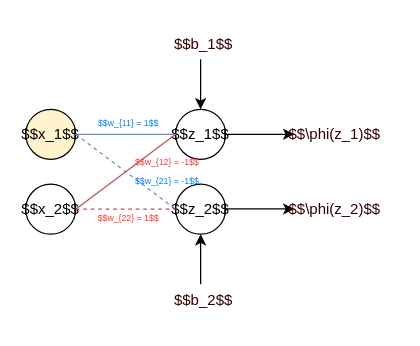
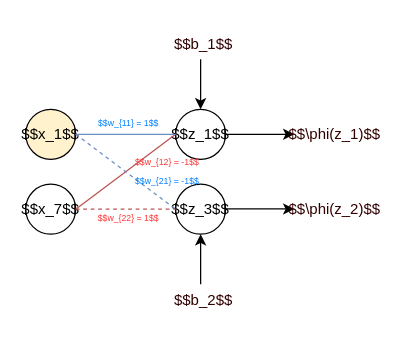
- <mxCell id="3" value="$$x_2$$" style="ellipse;whiteSpace=wrap;html=1;aspect=fixed;" parent="1" vertex="1"><mxGeometry x="20" y="147" width="40" height="40" as="geometry" /></mxCell>
+ <mxCell id="3" value="$$x_7$$" style="ellipse;whiteSpace=wrap;html=1;aspect=fixed;" parent="1" vertex="1"><mxGeometry x="20" y="147" width="40" height="40" as="geometry" /></mxCell>
- <mxCell id="5" value="$$z_2$$" style="ellipse;whiteSpace=wrap;html=1;aspect=fixed;" parent="1" vertex="1"><mxGeometry x="140" y="147" width="40" height="40" as="geometry" /></mxCell>
+ <mxCell id="5" value="$$z_3$$" style="ellipse;whiteSpace=wrap;html=1;aspect=fixed;" parent="1" vertex="1"><mxGeometry x="140" y="147" width="40" height="40" as="geometry" /></mxCell>
